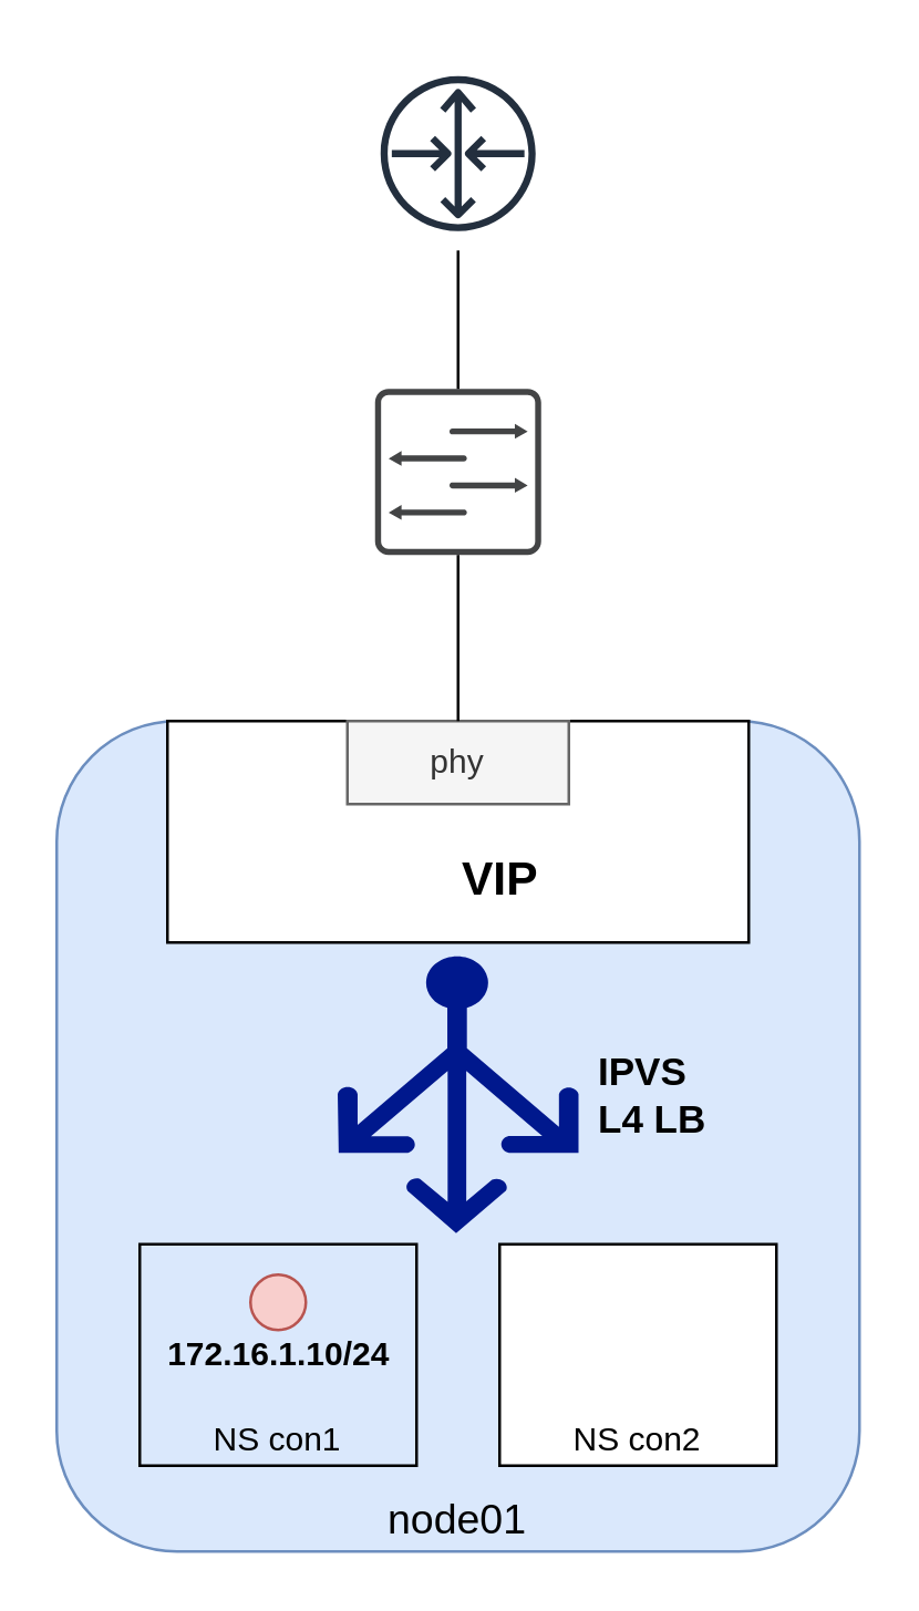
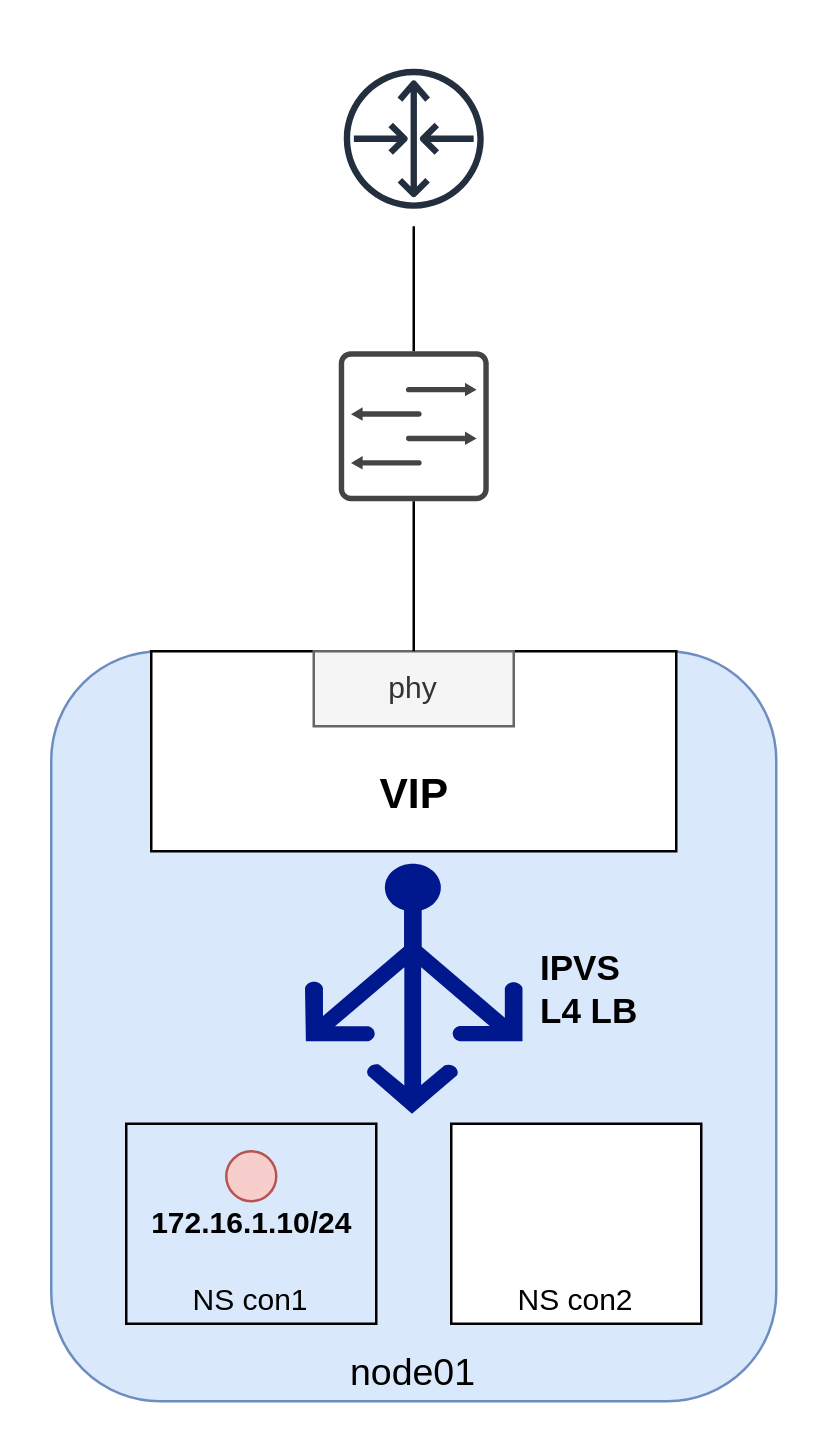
- <mxCell id="13" value="&lt;b style=&quot;font-size: 17px;&quot;&gt;VIP&lt;/b&gt;" style="text;html=1;resizable=0;autosize=1;align=center;verticalAlign=middle;points=[];fillColor=none;strokeColor=none;rounded=0;fontColor=#000000;fontSize=17;" parent="1" vertex="1"><mxGeometry x="165" y="307.5" width="30" height="20" as="geometry" /></mxCell>
+ <mxCell id="13" value="&lt;b style=&quot;font-size: 17px;&quot;&gt;VIP&lt;/b&gt;" style="text;html=1;resizable=0;autosize=1;align=center;verticalAlign=middle;points=[];fillColor=none;strokeColor=none;rounded=0;fontColor=#000000;fontSize=17;" parent="1" vertex="1"><mxGeometry x="150" y="307.5" width="30" height="20" as="geometry" /></mxCell>
